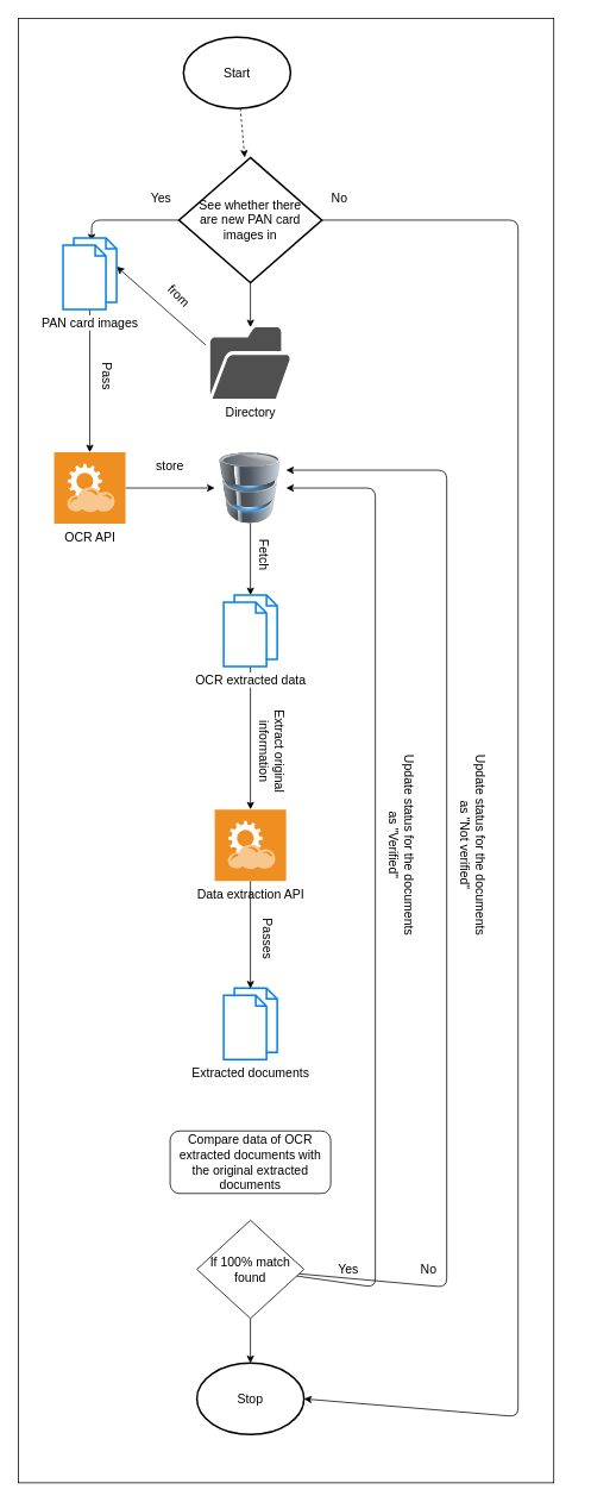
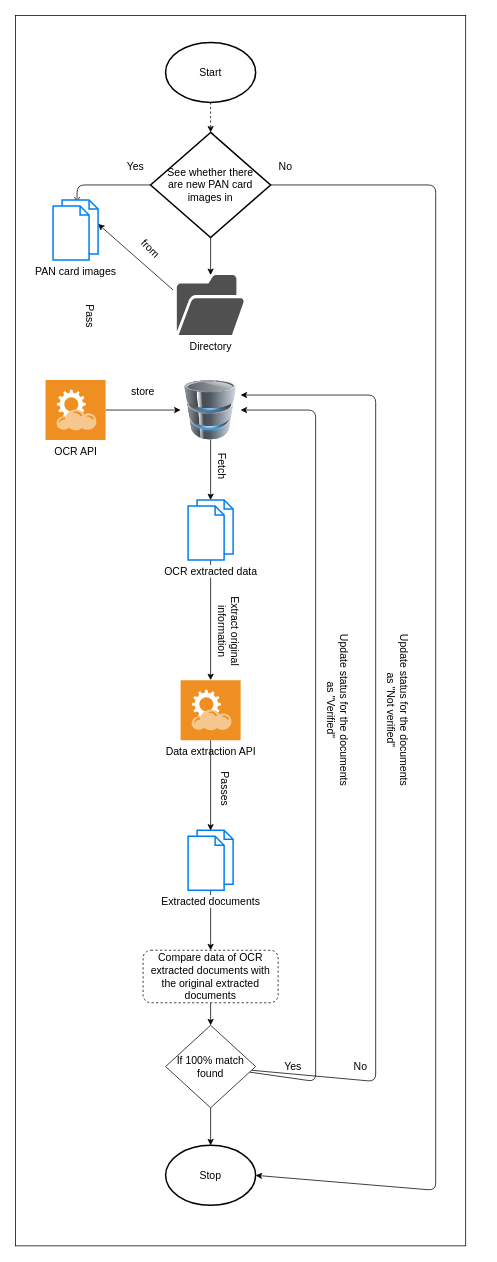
- <mxCell id="4" value="&lt;font style=&quot;font-size: 14px;&quot;&gt;Start&lt;/font&gt;" style="strokeWidth=2;html=1;shape=mxgraph.flowchart.start_1;whiteSpace=wrap;" parent="1" vertex="1"><mxGeometry x="205" y="41" width="120" height="80" as="geometry" /></mxCell>
+ <mxCell id="4" value="&lt;font style=&quot;font-size: 14px;&quot;&gt;Start&lt;/font&gt;" style="strokeWidth=2;html=1;shape=mxgraph.flowchart.start_1;whiteSpace=wrap;" parent="1" vertex="1"><mxGeometry x="220" y="56" width="120" height="80" as="geometry" /></mxCell>
- <mxCell id="8" style="edgeStyle=none;html=1;entryX=0.533;entryY=0.05;entryDx=0;entryDy=0;entryPerimeter=0;fontSize=14;" parent="1" source="10" target="15" edge="1"><mxGeometry relative="1" as="geometry"><Array as="points"><mxPoint x="102" y="246" /></Array></mxGeometry></mxCell>
+ <mxCell id="8" style="edgeStyle=none;html=1;entryX=0.533;entryY=0.05;entryDx=0;entryDy=0;entryPerimeter=0;fontSize=14;endArrow=open;" parent="1" source="10" target="15" edge="1"><mxGeometry relative="1" as="geometry"><Array as="points"><mxPoint x="102" y="246" /></Array></mxGeometry></mxCell>
- <mxCell id="14" style="edgeStyle=none;html=1;fontSize=14;" parent="1" source="15" target="12" edge="1"><mxGeometry relative="1" as="geometry" /></mxCell>
+ <mxCell id="24" value="" style="edgeStyle=none;html=1;fontSize=14;" parent="1" source="25" target="31" edge="1"><mxGeometry relative="1" as="geometry" /></mxCell>
- <mxCell id="31" value="Compare data of OCR extracted documents with the original extracted documents" style="rounded=1;whiteSpace=wrap;html=1;fontSize=14;" parent="1" vertex="1"><mxGeometry x="190" y="1266" width="180" height="70" as="geometry" /></mxCell>
+ <mxCell id="31" value="Compare data of OCR extracted documents with the original extracted documents" style="rounded=1;whiteSpace=wrap;html=1;fontSize=14;dashed=1;" parent="1" vertex="1"><mxGeometry x="190" y="1266" width="180" height="70" as="geometry" /></mxCell>
+ <mxCell id="30" value="" style="edgeStyle=none;html=1;fontSize=14;" parent="1" source="31" target="35" edge="1"><mxGeometry relative="1" as="geometry" /></mxCell>
